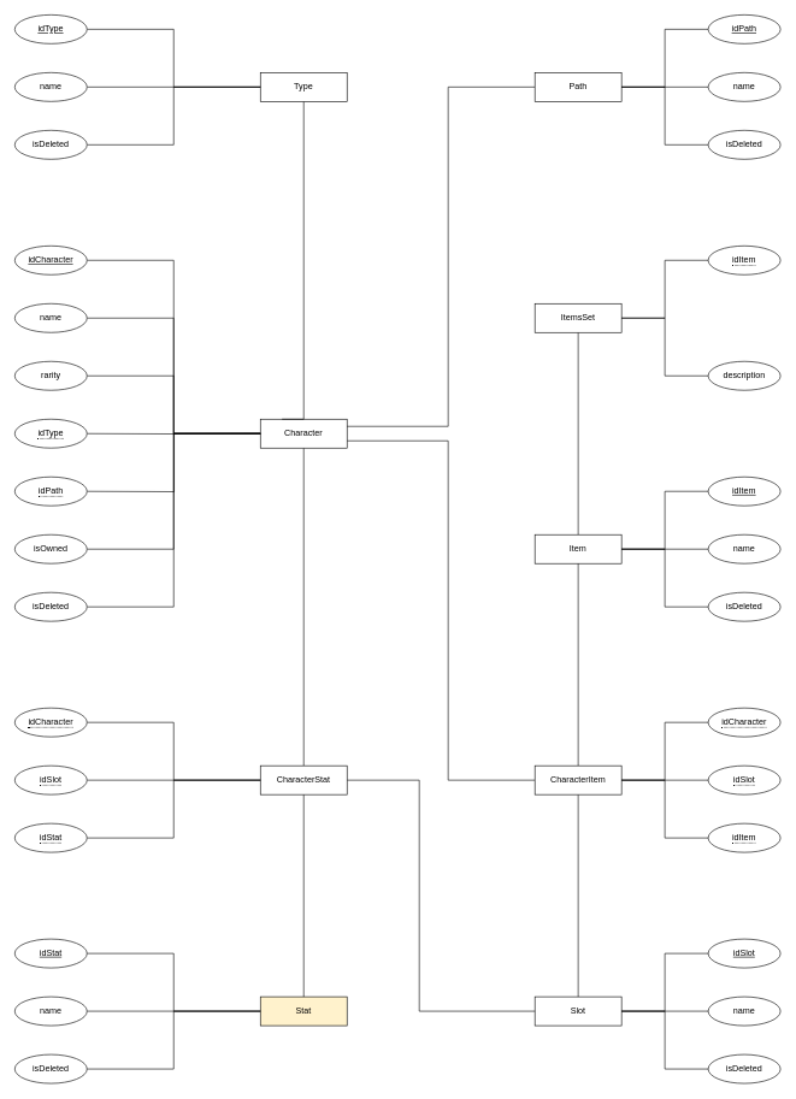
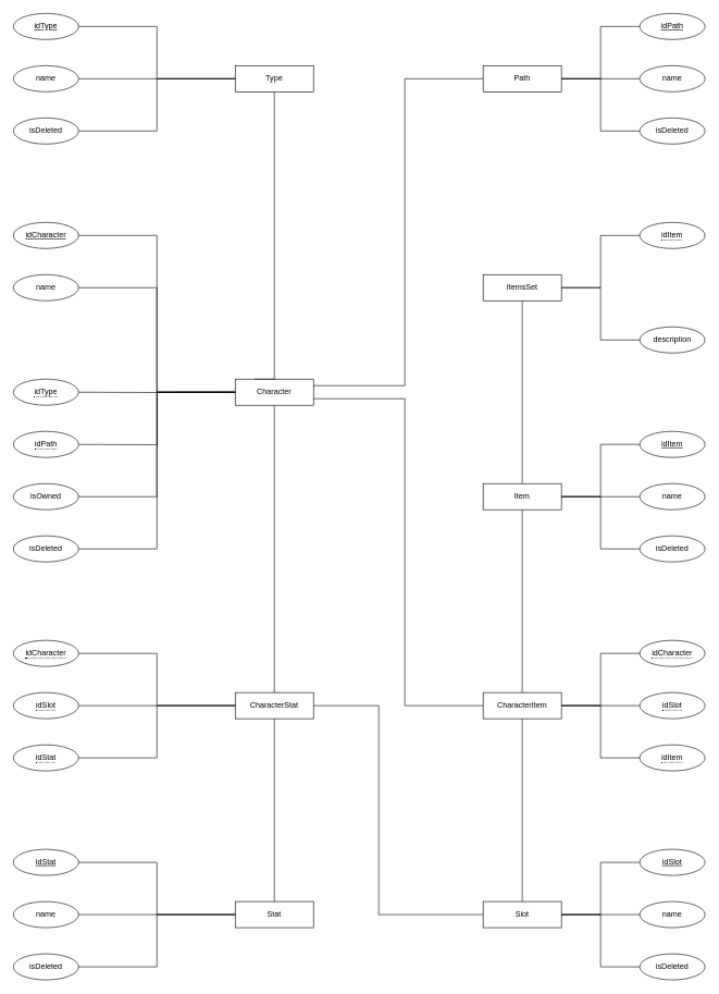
- <mxCell id="10" value="rarity" style="ellipse;whiteSpace=wrap;html=1;align=center;" parent="1" vertex="1"><mxGeometry y="500" width="100" height="40" as="geometry" x="20" /></mxCell>
- <mxCell id="9" style="edgeStyle=orthogonalEdgeStyle;rounded=0;orthogonalLoop=1;jettySize=auto;html=1;exitX=1;exitY=0.5;exitDx=0;exitDy=0;entryX=0;entryY=0.5;entryDx=0;entryDy=0;endArrow=none;endFill=0;" parent="1" source="10" target="4" edge="1"><mxGeometry relative="1" as="geometry" /></mxCell>
- <mxCell id="33" value="Stat" style="whiteSpace=wrap;html=1;align=center;fillColor=#fff2cc;" parent="1" vertex="1"><mxGeometry x="360" y="1380" width="120" height="40" as="geometry" /></mxCell>
+ <mxCell id="33" value="Stat" style="whiteSpace=wrap;html=1;align=center;" parent="1" vertex="1"><mxGeometry x="360" y="1380" width="120" height="40" as="geometry" /></mxCell>
